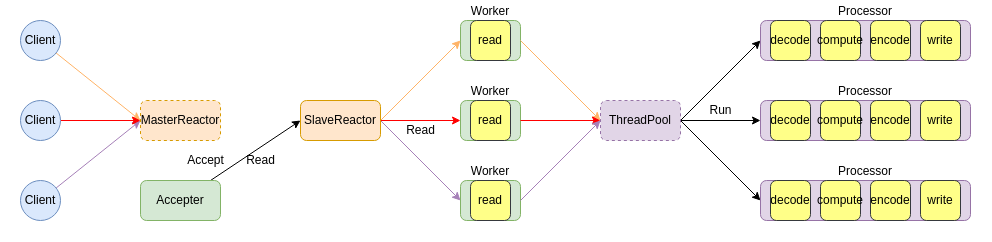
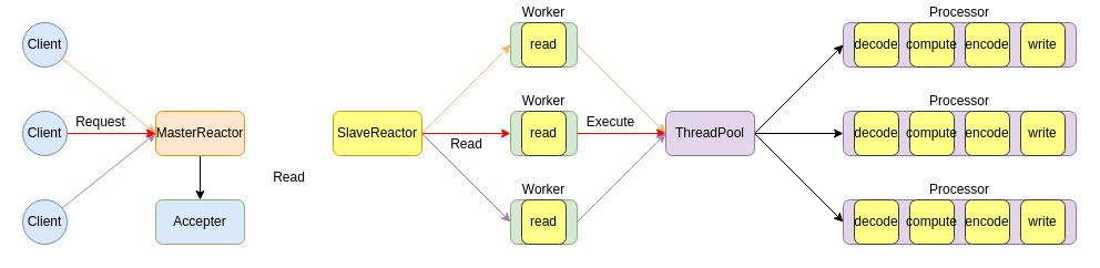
+ <mxCell id="13" value="Request" style="text;html=1;align=center;verticalAlign=middle;resizable=0;points=[];;autosize=1;" parent="1" vertex="1"><mxGeometry x="60" y="100" width="60" height="20" as="geometry" /></mxCell>
+ <mxCell id="30" value="Execute" style="text;html=1;align=center;verticalAlign=middle;resizable=0;points=[];;autosize=1;" parent="1" vertex="1"><mxGeometry x="520" y="100" width="60" height="20" as="geometry" /></mxCell>
- <mxCell id="49" value="Run" style="text;html=1;align=center;verticalAlign=middle;resizable=0;points=[];;autosize=1;" parent="1" vertex="1"><mxGeometry x="700" y="100" width="40" height="20" as="geometry" /></mxCell>
- <mxCell id="3" value="MasterReactor" style="rounded=1;whiteSpace=wrap;html=1;fillColor=#ffe6cc;strokeColor=#d79b00;dashed=1;" parent="1" vertex="1"><mxGeometry x="140" y="100" width="80" height="40" as="geometry" /></mxCell>
+ <mxCell id="3" value="MasterReactor" style="rounded=1;whiteSpace=wrap;html=1;fillColor=#ffe6cc;strokeColor=#d79b00;" parent="1" vertex="1"><mxGeometry x="140" y="100" width="80" height="40" as="geometry" /></mxCell>
- <mxCell id="53" value="SlaveReactor" style="rounded=1;whiteSpace=wrap;html=1;fillColor=#ffe6cc;strokeColor=#d79b00;" vertex="1" parent="1"><mxGeometry x="300" y="100" width="80" height="40" as="geometry" /></mxCell>
+ <mxCell id="53" value="SlaveReactor" style="rounded=1;whiteSpace=wrap;html=1;fillColor=#ffff88;strokeColor=#d79b00;" vertex="1" parent="1"><mxGeometry x="300" y="100" width="80" height="40" as="geometry" /></mxCell>
- <mxCell id="26" value="ThreadPool" style="rounded=1;whiteSpace=wrap;html=1;fillColor=#e1d5e7;strokeColor=#9673a6;dashed=1;" parent="1" vertex="1"><mxGeometry x="600" y="100" width="80" height="40" as="geometry" /></mxCell>
+ <mxCell id="26" value="ThreadPool" style="rounded=1;whiteSpace=wrap;html=1;fillColor=#e1d5e7;strokeColor=#9673a6;" parent="1" vertex="1"><mxGeometry x="600" y="100" width="80" height="40" as="geometry" /></mxCell>
- <mxCell id="10" style="rounded=0;orthogonalLoop=1;jettySize=auto;html=1;entryX=0;entryY=0.5;entryDx=0;entryDy=0;" edge="1" parent="1" source="11" target="53"><mxGeometry relative="1" as="geometry" /></mxCell>
+ <mxCell id="2" style="edgeStyle=none;rounded=0;orthogonalLoop=1;jettySize=auto;html=1;entryX=0.5;entryY=0;entryDx=0;entryDy=0;" parent="1" source="3" target="11" edge="1"><mxGeometry relative="1" as="geometry" /></mxCell>
- <mxCell id="12" value="Accept" style="text;html=1;align=center;verticalAlign=middle;resizable=0;points=[];;autosize=1;" parent="1" vertex="1"><mxGeometry x="180" y="150" width="50" height="20" as="geometry" /></mxCell>
- <mxCell id="11" value="Accepter" style="rounded=1;whiteSpace=wrap;html=1;fillColor=#d5e8d4;strokeColor=#82b366;" parent="1" vertex="1"><mxGeometry x="140" y="180" width="80" height="40" as="geometry" /></mxCell>
+ <mxCell id="11" value="Accepter" style="rounded=1;whiteSpace=wrap;html=1;fillColor=#dae8fc;strokeColor=#82b366;" parent="1" vertex="1"><mxGeometry x="140" y="180" width="80" height="40" as="geometry" /></mxCell>
